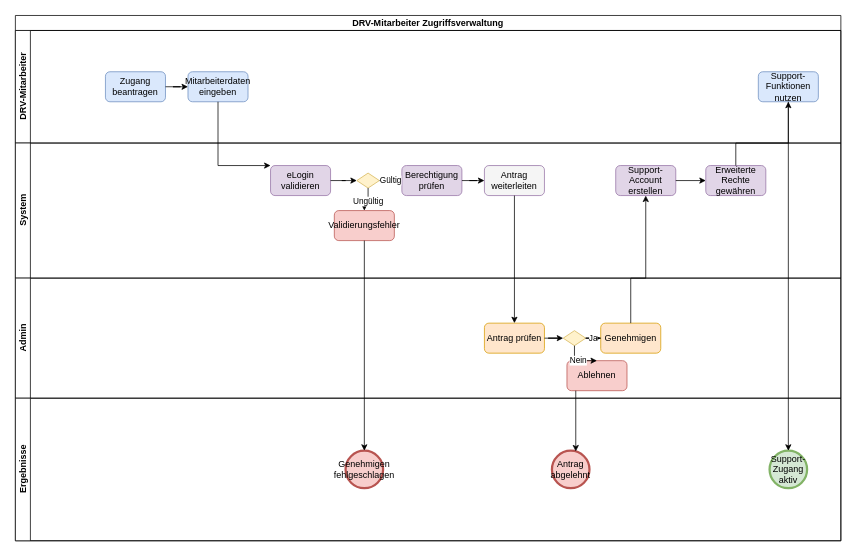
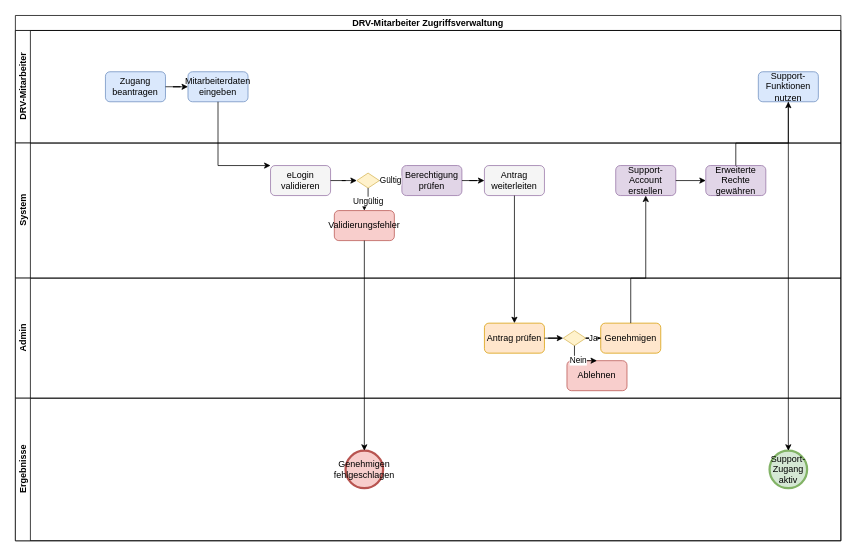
- <mxCell id="8" value="eLogin validieren" style="rounded=1;whiteSpace=wrap;html=1;fillColor=#e1d5e7;strokeColor=#9673a6;" vertex="1" parent="7"><mxGeometry x="340" y="30" width="80" height="40" as="geometry" /></mxCell>
+ <mxCell id="8" value="eLogin validieren" style="rounded=1;whiteSpace=wrap;html=1;fillColor=#f5f5f5;strokeColor=#9673a6;" vertex="1" parent="7"><mxGeometry x="340" y="30" width="80" height="40" as="geometry" /></mxCell>
- <mxCell id="39" value="" style="edgeStyle=orthogonalEdgeStyle;rounded=0;orthogonalLoop=1;jettySize=auto;html=1;" edge="1" parent="2" source="19" target="23"><mxGeometry relative="1" as="geometry"><Array as="points"><mxPoint x="740" y="580" /></Array></mxGeometry></mxCell>
- <mxCell id="23" value="Antrag abgelehnt" style="ellipse;whiteSpace=wrap;html=1;aspect=fixed;fillColor=#f8cecc;strokeColor=#b85450;strokeWidth=3;" vertex="1" parent="20"><mxGeometry x="715" y="70" width="50" height="50" as="geometry" /></mxCell>
